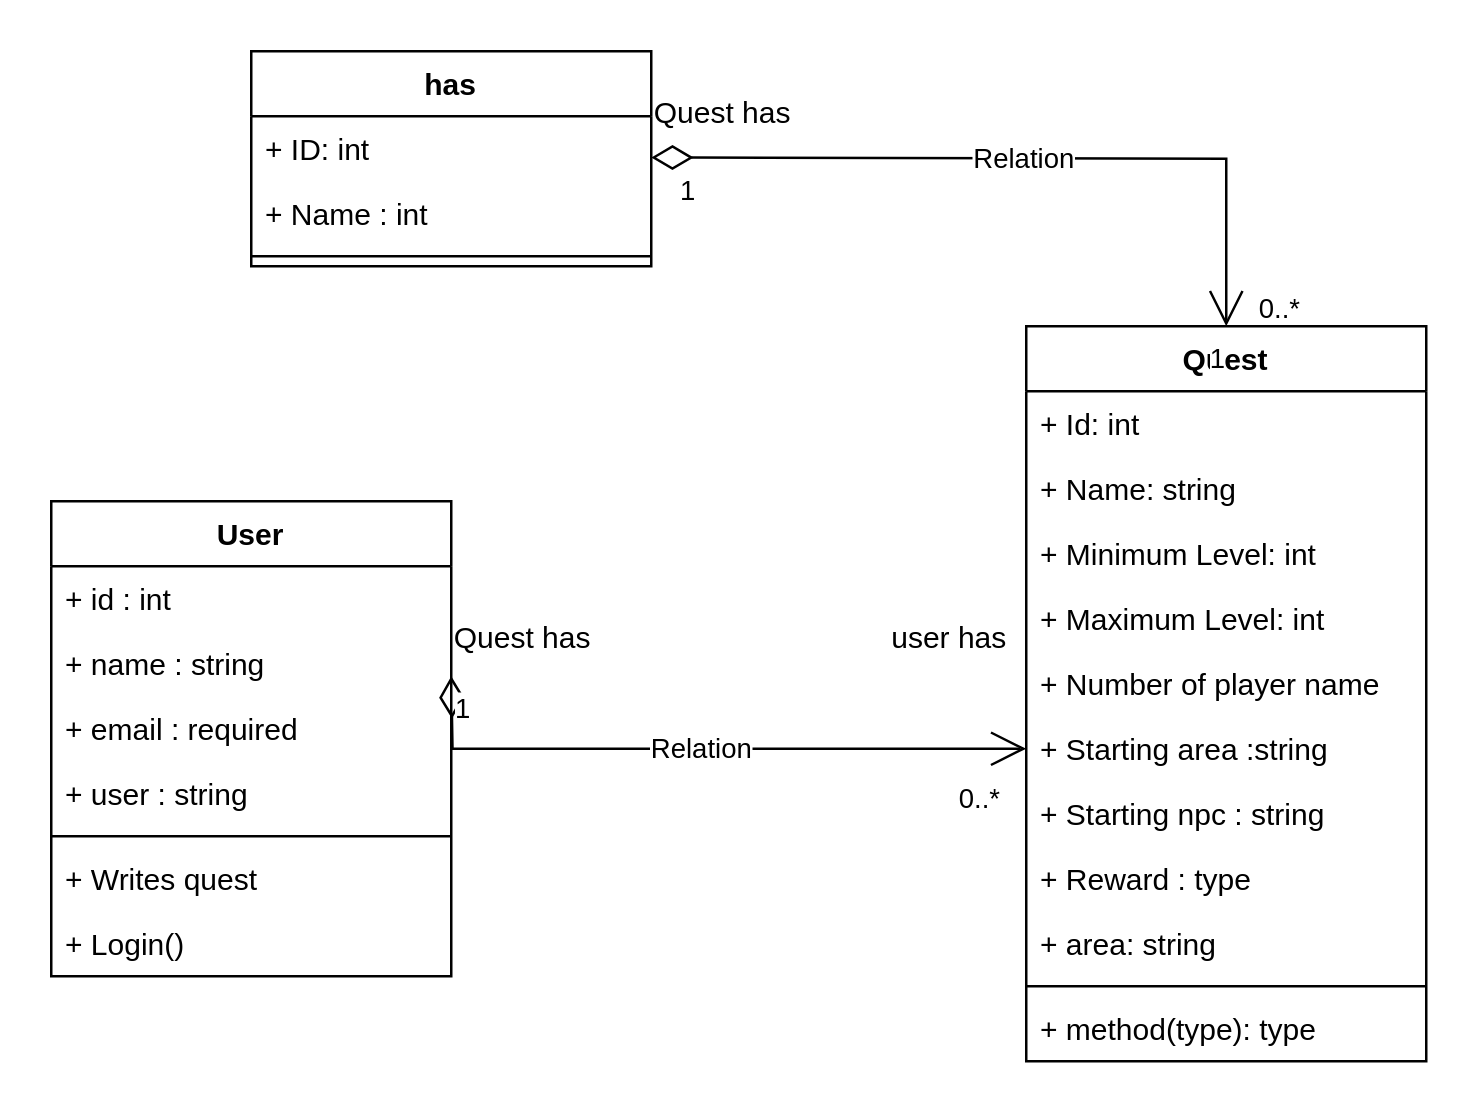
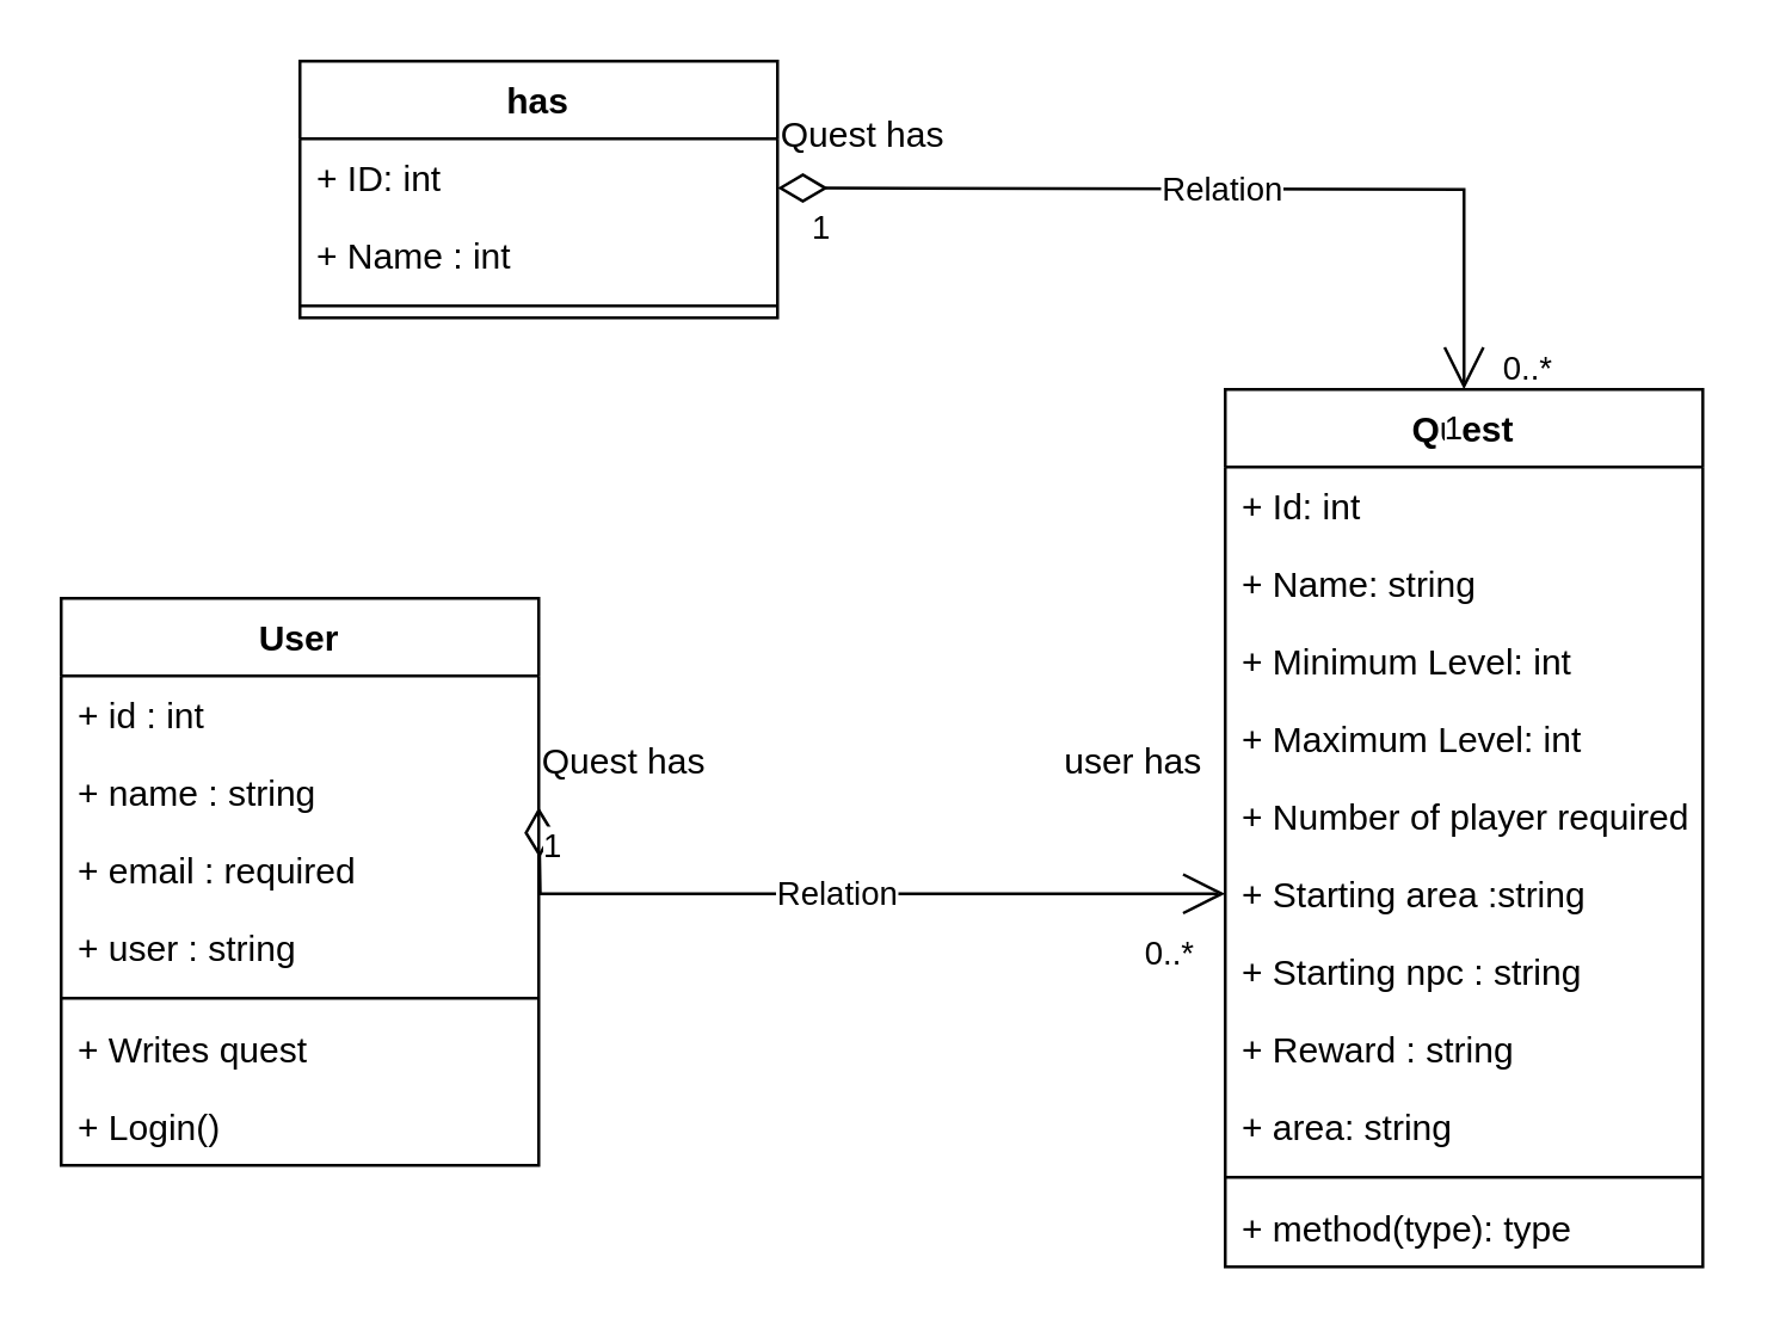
- <mxCell id="11" value="+ Number of player name" style="text;strokeColor=none;fillColor=none;align=left;verticalAlign=top;spacingLeft=4;spacingRight=4;overflow=hidden;rotatable=0;points=[[0,0.5],[1,0.5]];portConstraint=eastwest;" vertex="1" parent="6"><mxGeometry y="130" width="160" height="26" as="geometry" /></mxCell>
+ <mxCell id="11" value="+ Number of player required" style="text;strokeColor=none;fillColor=none;align=left;verticalAlign=top;spacingLeft=4;spacingRight=4;overflow=hidden;rotatable=0;points=[[0,0.5],[1,0.5]];portConstraint=eastwest;" vertex="1" parent="6"><mxGeometry y="130" width="160" height="26" as="geometry" /></mxCell>
- <mxCell id="14" value="+ Reward : type" style="text;strokeColor=none;fillColor=none;align=left;verticalAlign=top;spacingLeft=4;spacingRight=4;overflow=hidden;rotatable=0;points=[[0,0.5],[1,0.5]];portConstraint=eastwest;" vertex="1" parent="6"><mxGeometry y="208" width="160" height="26" as="geometry" /></mxCell>
+ <mxCell id="14" value="+ Reward : string" style="text;strokeColor=none;fillColor=none;align=left;verticalAlign=top;spacingLeft=4;spacingRight=4;overflow=hidden;rotatable=0;points=[[0,0.5],[1,0.5]];portConstraint=eastwest;" vertex="1" parent="6"><mxGeometry y="208" width="160" height="26" as="geometry" /></mxCell>
